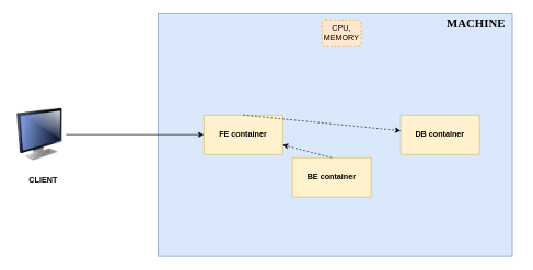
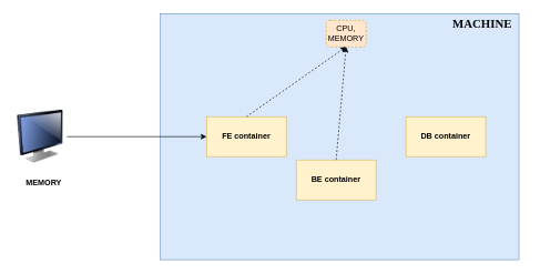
- <mxCell id="10" value="" style="endArrow=classic;html=1;rounded=0;exitX=0.5;exitY=0;exitDx=0;exitDy=0;dashed=1;" edge="1" parent="1" source="4" target="6"><mxGeometry width="50" height="50" relative="1" as="geometry"><mxPoint x="380" y="290" as="sourcePoint" /><mxPoint x="430" y="240" as="targetPoint" /></mxGeometry></mxCell>
+ <mxCell id="10" value="" style="endArrow=classic;html=1;rounded=0;exitX=0.5;exitY=0;exitDx=0;exitDy=0;entryX=0.5;entryY=1;entryDx=0;entryDy=0;dashed=1;" edge="1" parent="1" source="4" target="7"><mxGeometry width="50" height="50" relative="1" as="geometry"><mxPoint x="380" y="290" as="sourcePoint" /><mxPoint x="430" y="240" as="targetPoint" /></mxGeometry></mxCell>
- <mxCell id="11" value="" style="endArrow=classic;html=1;rounded=0;exitX=0.5;exitY=0;exitDx=0;exitDy=0;dashed=1;" edge="1" parent="1" source="5" target="4"><mxGeometry width="50" height="50" relative="1" as="geometry"><mxPoint x="380" y="290" as="sourcePoint" /><mxPoint x="430" y="240" as="targetPoint" /></mxGeometry></mxCell>
+ <mxCell id="11" value="" style="endArrow=classic;html=1;rounded=0;entryX=0.5;entryY=1;entryDx=0;entryDy=0;exitX=0.5;exitY=0;exitDx=0;exitDy=0;dashed=1;" edge="1" parent="1" source="5" target="7"><mxGeometry width="50" height="50" relative="1" as="geometry"><mxPoint x="380" y="290" as="sourcePoint" /><mxPoint x="430" y="240" as="targetPoint" /></mxGeometry></mxCell>
- <mxCell id="12" value="&lt;b&gt;CLIENT&lt;/b&gt;" style="text;html=1;align=center;verticalAlign=middle;resizable=0;points=[];autosize=1;strokeColor=none;fillColor=none;" vertex="1" parent="1"><mxGeometry x="30" y="260" width="70" height="30" as="geometry" /></mxCell>
+ <mxCell id="12" value="&lt;b&gt;MEMORY&lt;/b&gt;" style="text;html=1;align=center;verticalAlign=middle;resizable=0;points=[];autosize=1;strokeColor=none;fillColor=none;" vertex="1" parent="1"><mxGeometry x="30" y="260" width="70" height="30" as="geometry" /></mxCell>
